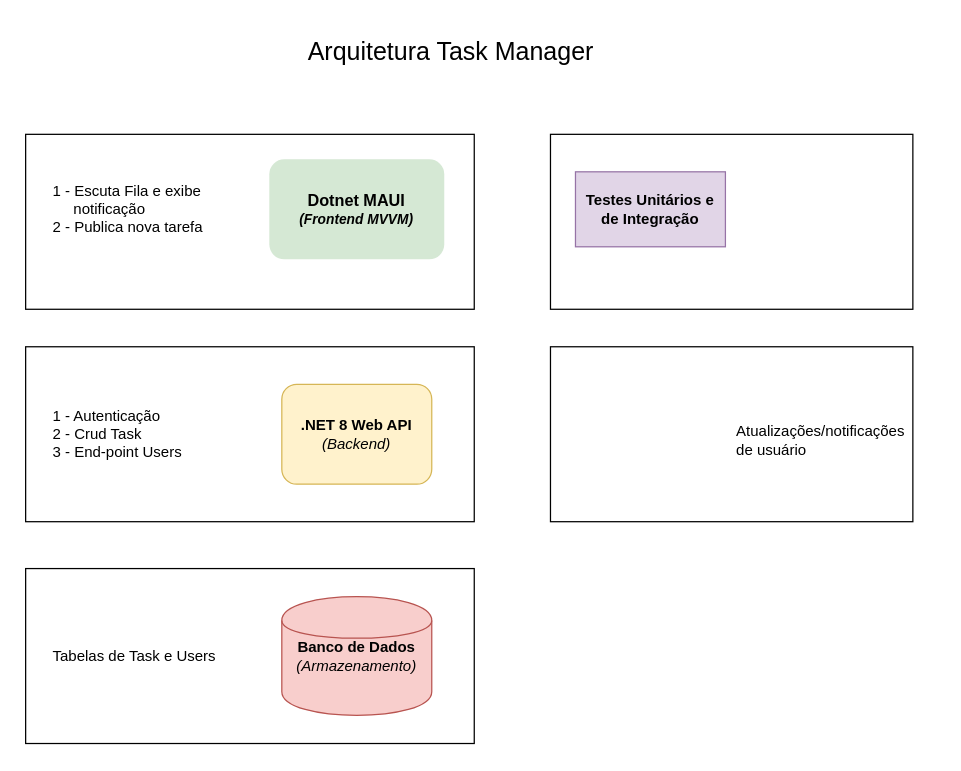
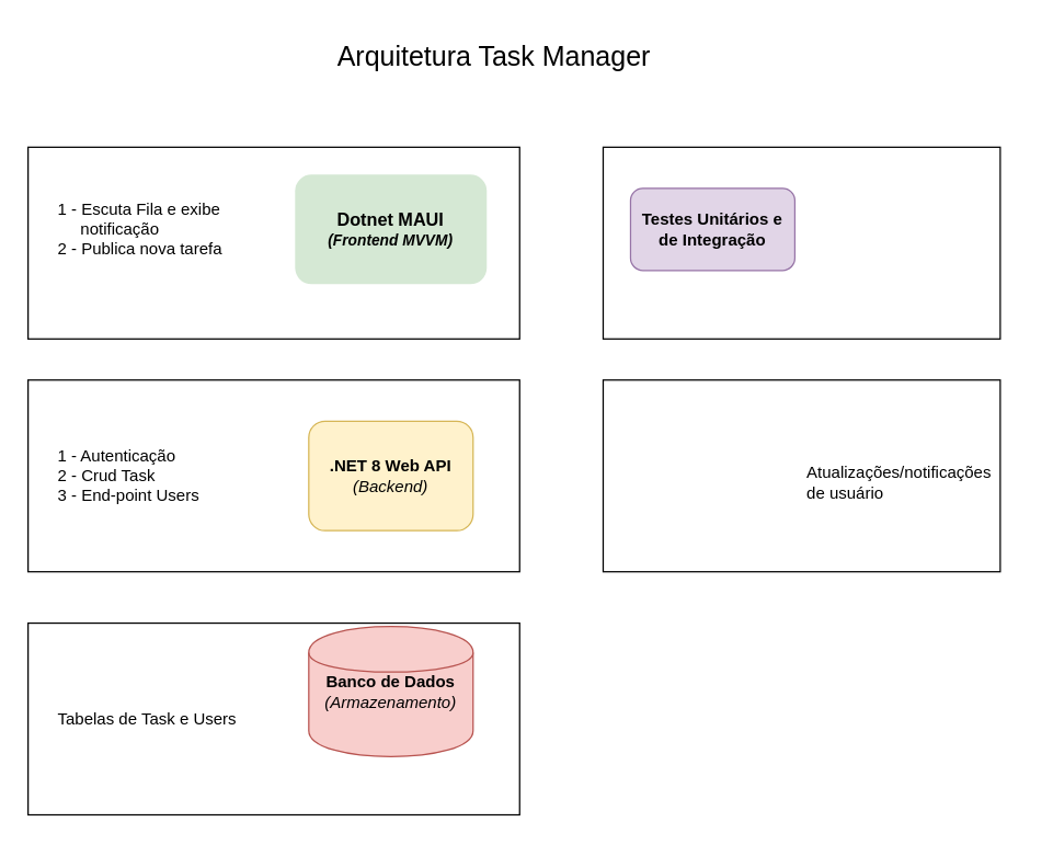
- <mxCell id="8" value="&lt;b&gt;Testes Unitários e de Integração&lt;/b&gt;" style="whiteSpace=wrap;html=1;fillColor=#e1d5e7;strokeColor=#9673a6;fontColor=#000000;rounded=0;" vertex="1" parent="1"><mxGeometry x="460" y="137" width="120" height="60" as="geometry" /></mxCell>
+ <mxCell id="8" value="&lt;b&gt;Testes Unitários e de Integração&lt;/b&gt;" style="rounded=1;whiteSpace=wrap;html=1;fillColor=#e1d5e7;strokeColor=#9673a6;fontColor=#000000;" vertex="1" parent="1"><mxGeometry x="460" y="137" width="120" height="60" as="geometry" /></mxCell>
- <mxCell id="7" value="&lt;b&gt;Banco de Dados&lt;/b&gt;&lt;br&gt;&lt;i&gt;(Armazenamento)&lt;/i&gt;" style="shape=cylinder;whiteSpace=wrap;html=1;rounded=1;fillColor=#f8cecc;strokeColor=#b85450;fontColor=#000000;" vertex="1" parent="1"><mxGeometry x="225" y="477" width="120" height="95" as="geometry" /></mxCell>
+ <mxCell id="7" value="&lt;b&gt;Banco de Dados&lt;/b&gt;&lt;br&gt;&lt;i&gt;(Armazenamento)&lt;/i&gt;" style="shape=cylinder;whiteSpace=wrap;html=1;rounded=1;fillColor=#f8cecc;strokeColor=#b85450;fontColor=#000000;" vertex="1" parent="1"><mxGeometry x="225" y="457" width="120" height="95" as="geometry" /></mxCell>
